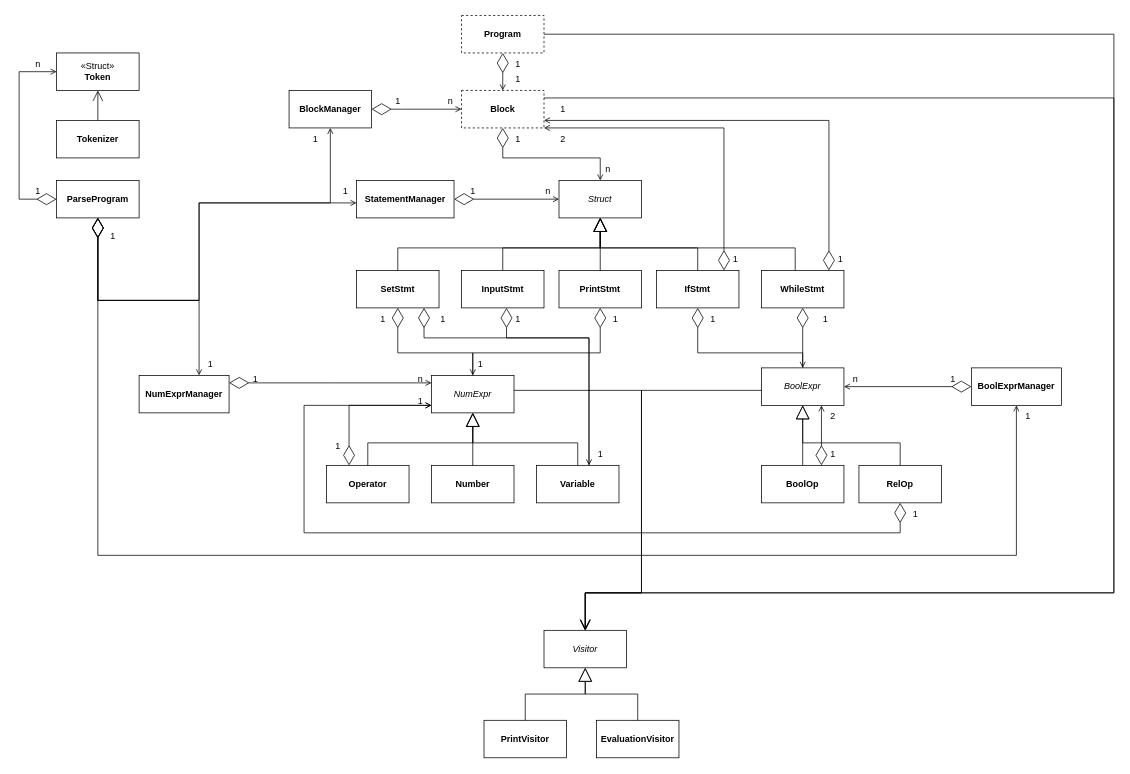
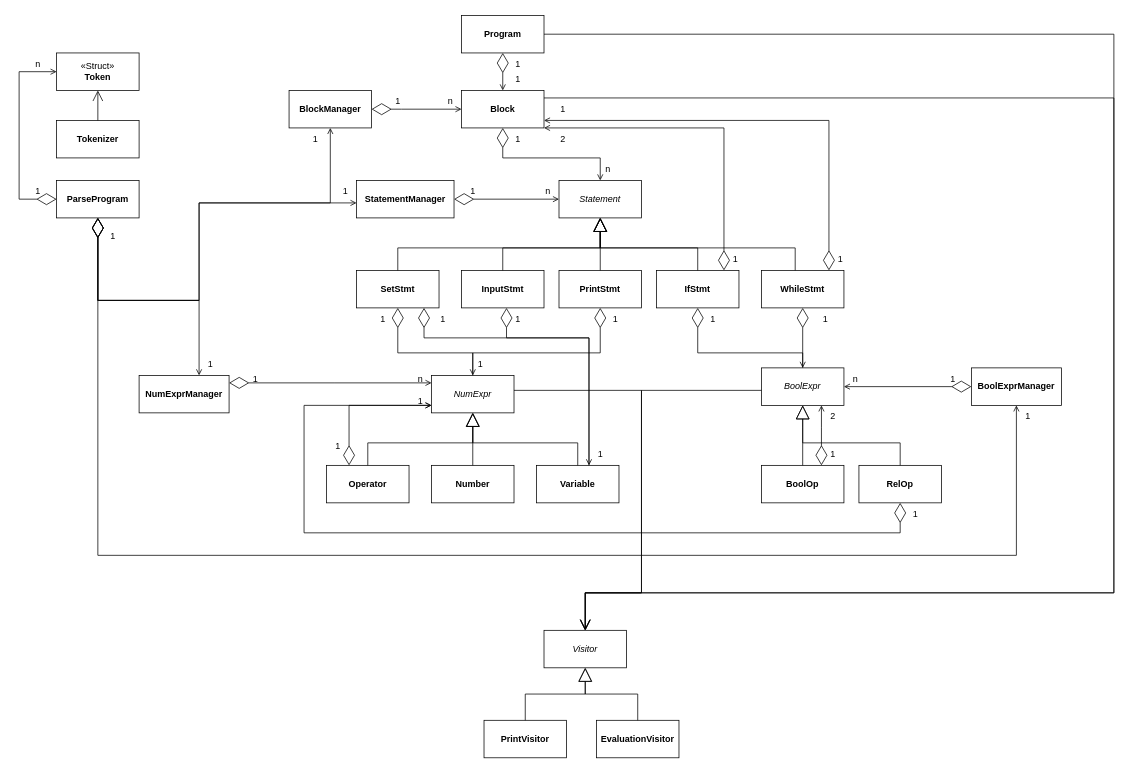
- <mxCell id="7" value="&lt;b&gt;Program&lt;/b&gt;" style="html=1;whiteSpace=wrap;dashed=1;" parent="1" vertex="1"><mxGeometry x="610" y="20" width="110" height="50" as="geometry" /></mxCell>
+ <mxCell id="7" value="&lt;b&gt;Program&lt;/b&gt;" style="html=1;whiteSpace=wrap;" parent="1" vertex="1"><mxGeometry x="610" y="20" width="110" height="50" as="geometry" /></mxCell>
- <mxCell id="8" value="&lt;b&gt;Block&lt;/b&gt;" style="html=1;whiteSpace=wrap;dashed=1;" parent="1" vertex="1"><mxGeometry x="610" y="120" width="110" height="50" as="geometry" /></mxCell>
+ <mxCell id="8" value="&lt;b&gt;Block&lt;/b&gt;" style="html=1;whiteSpace=wrap;" parent="1" vertex="1"><mxGeometry x="610" y="120" width="110" height="50" as="geometry" /></mxCell>
- <mxCell id="11" value="&lt;i&gt;Struct&lt;/i&gt;" style="html=1;whiteSpace=wrap;" parent="1" vertex="1"><mxGeometry x="740" y="240" width="110" height="50" as="geometry" /></mxCell>
+ <mxCell id="11" value="&lt;i&gt;Statement&lt;/i&gt;" style="html=1;whiteSpace=wrap;" parent="1" vertex="1"><mxGeometry x="740" y="240" width="110" height="50" as="geometry" /></mxCell>
